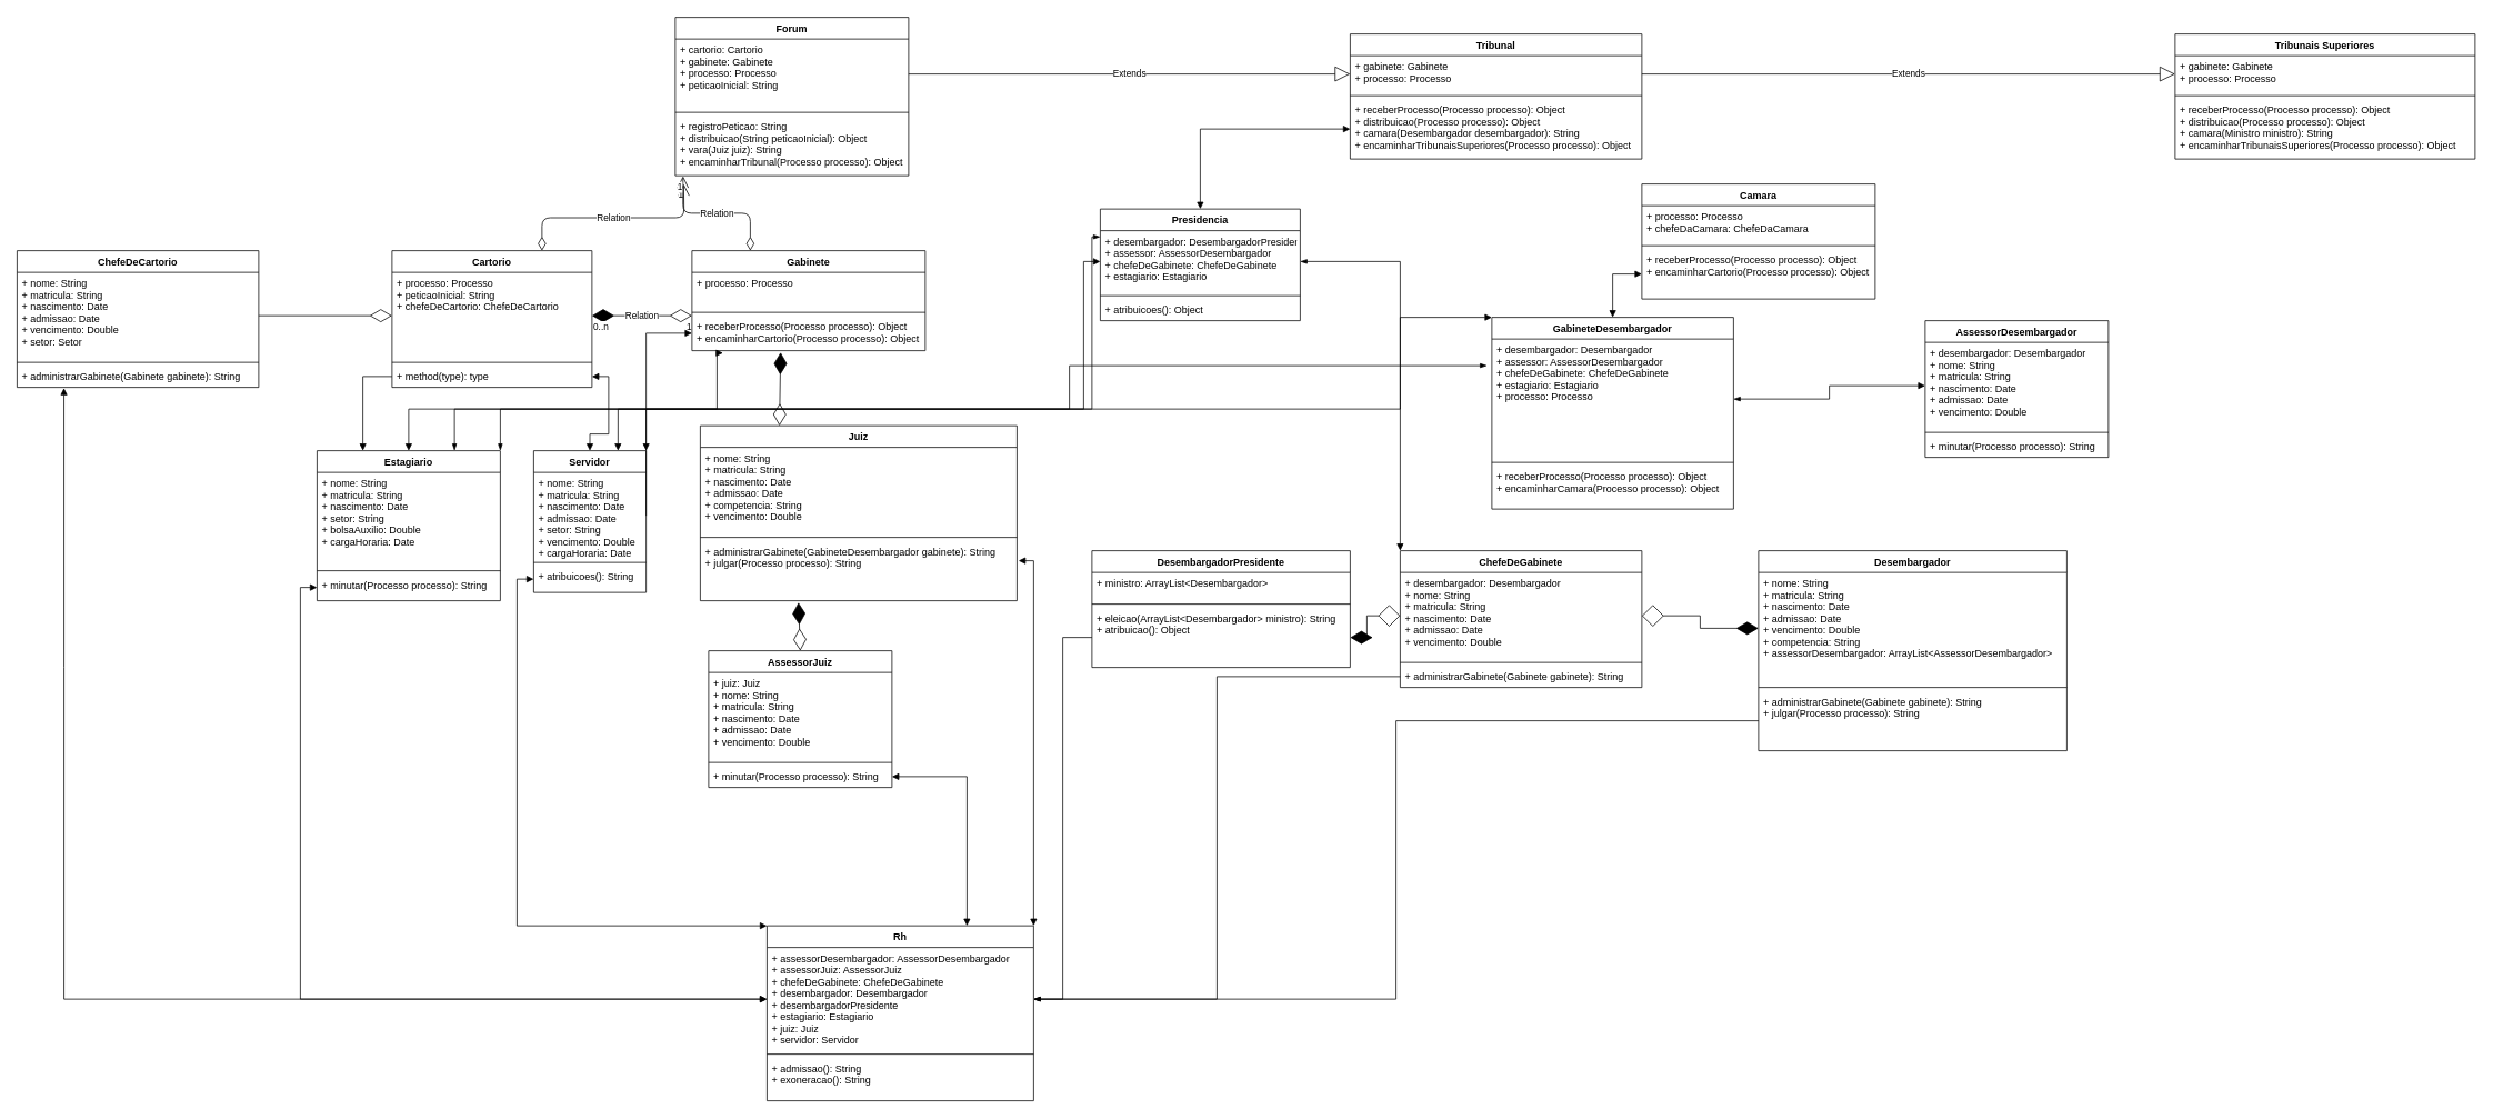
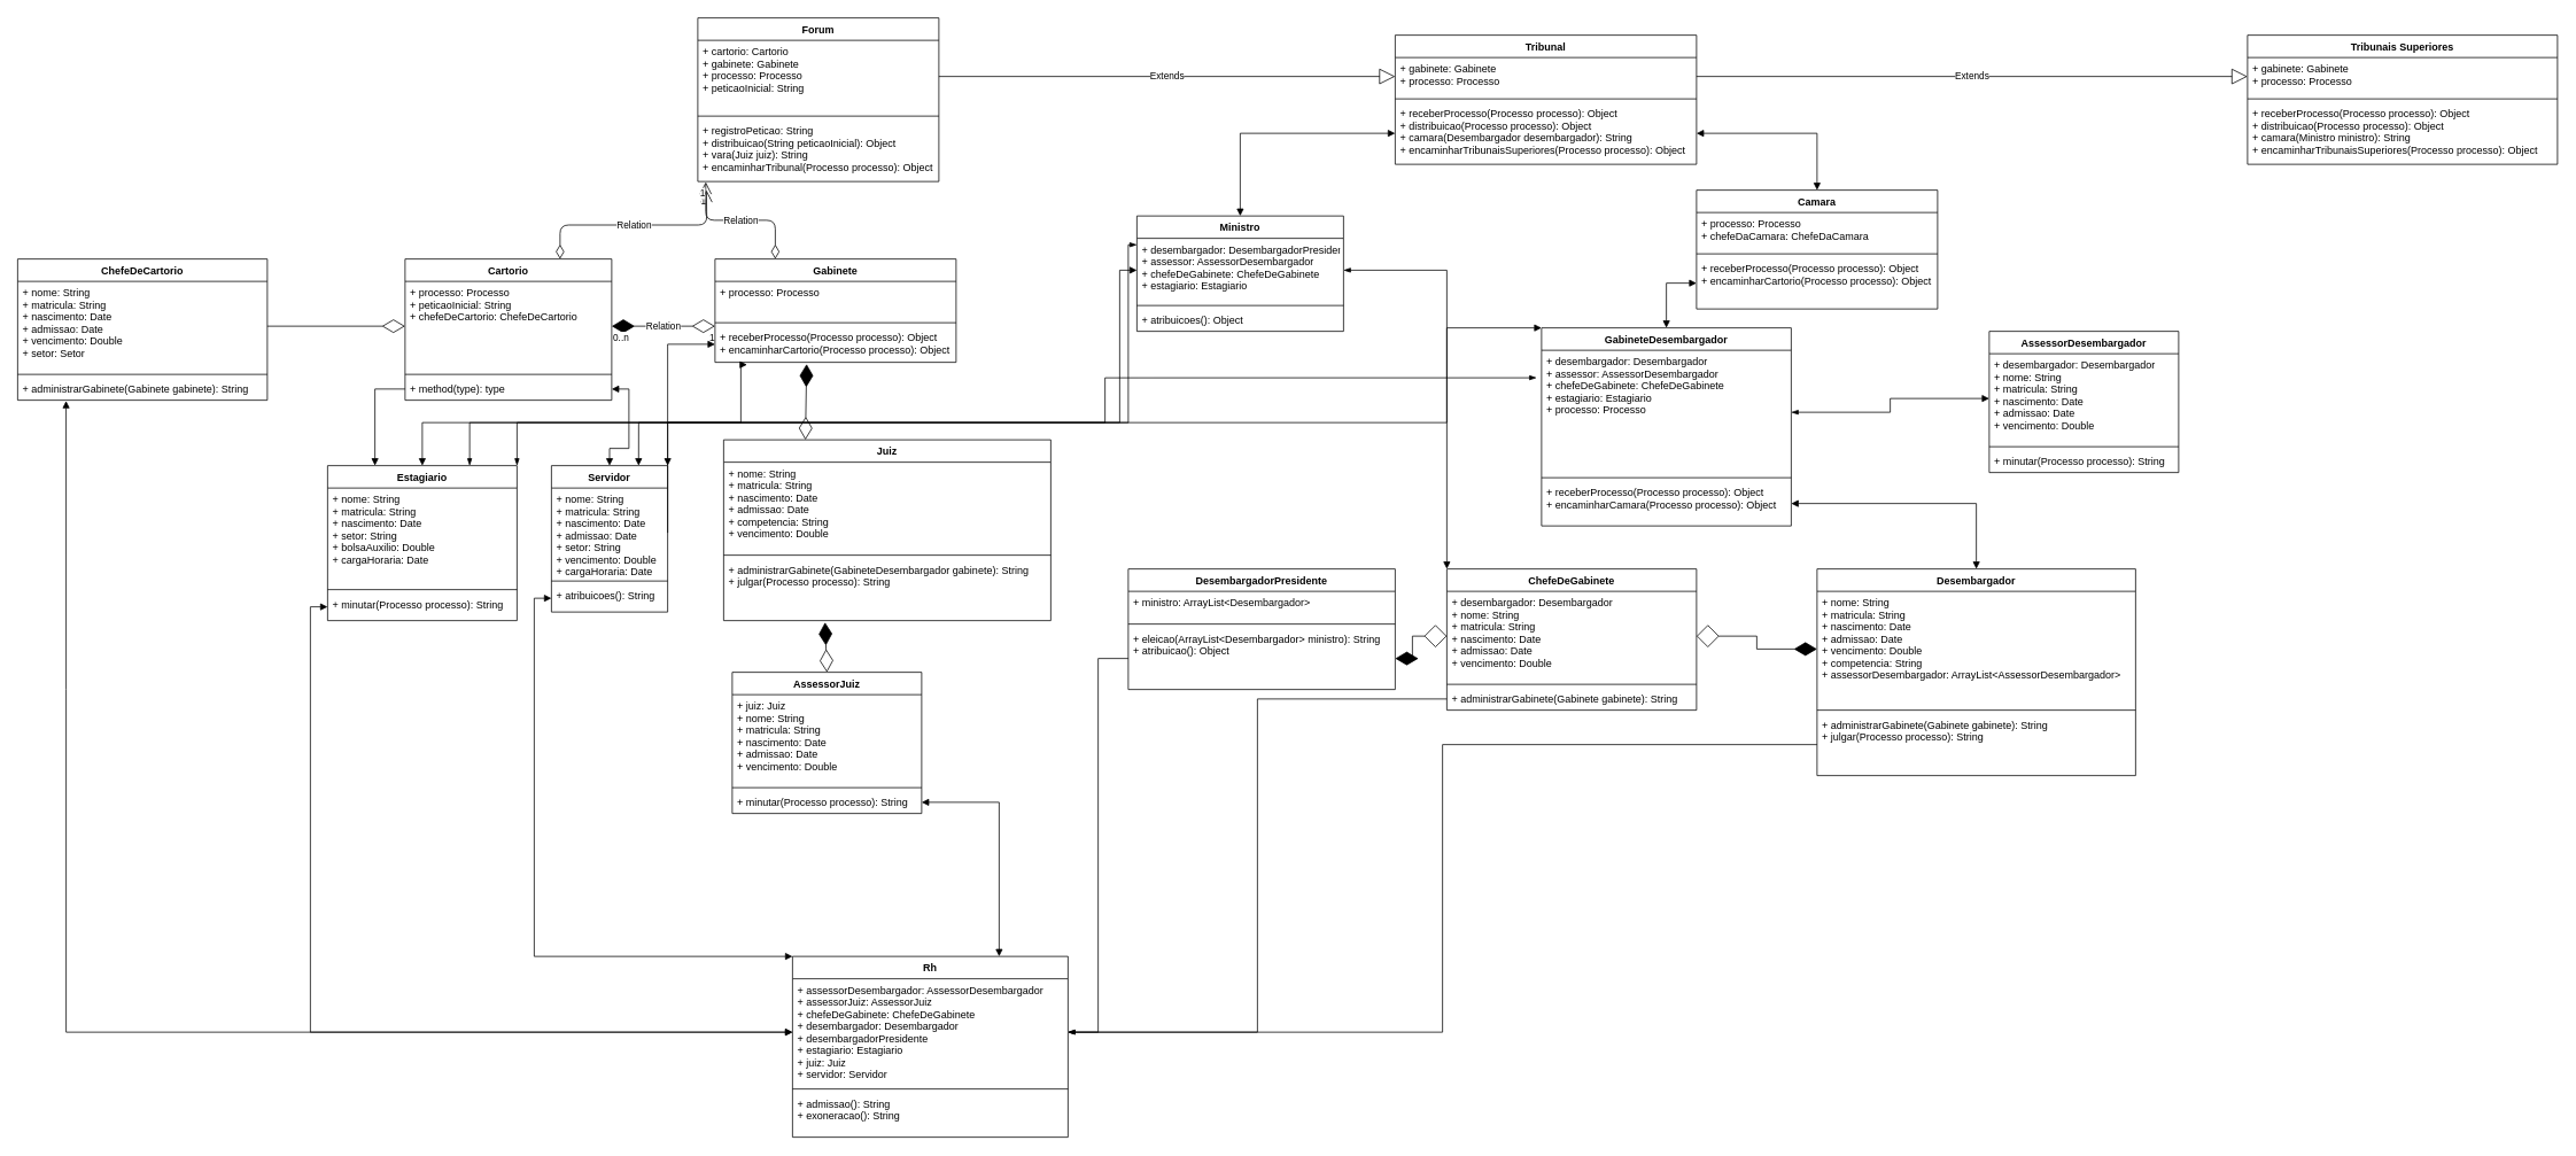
+ <mxCell id="62" style="edgeStyle=orthogonalEdgeStyle;rounded=0;orthogonalLoop=1;jettySize=auto;html=1;exitX=0.5;exitY=0;exitDx=0;exitDy=0;entryX=1;entryY=0.5;entryDx=0;entryDy=0;startArrow=block;startFill=1;startSize=6;endArrow=block;endFill=1;endSize=6;" edge="1" parent="1" source="81" target="70"><mxGeometry relative="1" as="geometry" /></mxCell>
- <mxCell id="85" value="Presidencia" style="swimlane;fontStyle=1;align=center;verticalAlign=top;childLayout=stackLayout;horizontal=1;startSize=26;horizontalStack=0;resizeParent=1;resizeParentMax=0;resizeLast=0;collapsible=1;marginBottom=0;" vertex="1" parent="1"><mxGeometry x="1320" y="250" width="240" height="134" as="geometry" /></mxCell>
+ <mxCell id="85" value="Ministro" style="swimlane;fontStyle=1;align=center;verticalAlign=top;childLayout=stackLayout;horizontal=1;startSize=26;horizontalStack=0;resizeParent=1;resizeParentMax=0;resizeLast=0;collapsible=1;marginBottom=0;" vertex="1" parent="1"><mxGeometry x="1320" y="250" width="240" height="134" as="geometry" /></mxCell>
+ <mxCell id="65" style="edgeStyle=orthogonalEdgeStyle;rounded=0;orthogonalLoop=1;jettySize=auto;html=1;exitX=0.5;exitY=0;exitDx=0;exitDy=0;entryX=1;entryY=0.5;entryDx=0;entryDy=0;startArrow=block;startFill=1;startSize=6;endArrow=block;endFill=1;endSize=6;" edge="1" parent="1" source="103" target="80"><mxGeometry relative="1" as="geometry" /></mxCell>
- <mxCell id="55" style="edgeStyle=orthogonalEdgeStyle;rounded=0;orthogonalLoop=1;jettySize=auto;html=1;exitX=1;exitY=0;exitDx=0;exitDy=0;entryX=1.005;entryY=0.333;entryDx=0;entryDy=0;entryPerimeter=0;startArrow=block;startFill=1;endArrow=block;endFill=1;" edge="1" parent="1" source="56" target="13"><mxGeometry relative="1" as="geometry" /></mxCell>
